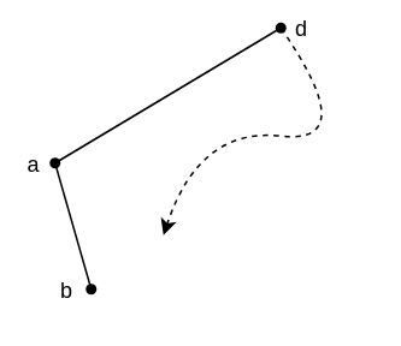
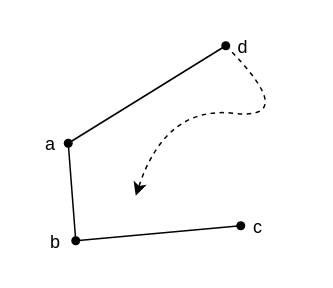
- <mxCell id="3" value="       d" style="shape=waypoint;sketch=0;fillStyle=solid;size=6;pointerEvents=1;points=[];fillColor=none;resizable=0;rotatable=0;perimeter=centerPerimeter;snapToPoint=1;convertToSvg=1;" vertex="1" parent="1"><mxGeometry x="145" y="5" width="20" height="20" as="geometry" /></mxCell>
+ <mxCell id="3" value="       d" style="shape=waypoint;sketch=0;fillStyle=solid;size=6;pointerEvents=1;points=[];fillColor=none;resizable=0;rotatable=0;perimeter=centerPerimeter;snapToPoint=1;convertToSvg=1;" vertex="1" parent="1"><mxGeometry x="140" y="20" width="20" height="20" as="geometry" /></mxCell>
- <mxCell id="5" value="a       " style="shape=waypoint;sketch=0;fillStyle=solid;size=6;pointerEvents=1;points=[];fillColor=none;resizable=0;rotatable=0;perimeter=centerPerimeter;snapToPoint=1;convertToSvg=1;" vertex="1" parent="1"><mxGeometry x="20" y="80" width="20" height="20" as="geometry" /></mxCell>
+ <mxCell id="5" value="a       " style="shape=waypoint;sketch=0;fillStyle=solid;size=6;pointerEvents=1;points=[];fillColor=none;resizable=0;rotatable=0;perimeter=centerPerimeter;snapToPoint=1;convertToSvg=1;" vertex="1" parent="1"><mxGeometry x="35" y="85" width="20" height="20" as="geometry" /></mxCell>
+ <mxCell id="2" value="       c" style="shape=waypoint;sketch=0;fillStyle=solid;size=6;pointerEvents=1;points=[];fillColor=none;resizable=0;rotatable=0;perimeter=centerPerimeter;snapToPoint=1;convertToSvg=1;" vertex="1" parent="1"><mxGeometry x="150" y="140" width="20" height="20" as="geometry" /></mxCell>
+ <mxCell id="6" value="" style="endArrow=none;html=1;rounded=0;entryX=0.15;entryY=0.85;entryDx=0;entryDy=0;entryPerimeter=0;exitX=1.15;exitY=0.65;exitDx=0;exitDy=0;exitPerimeter=0;" edge="1" parent="1" source="4" target="2"><mxGeometry width="50" height="50" relative="1" as="geometry"><mxPoint x="100" y="180" as="sourcePoint" /><mxPoint x="150" y="130" as="targetPoint" /></mxGeometry></mxCell>
